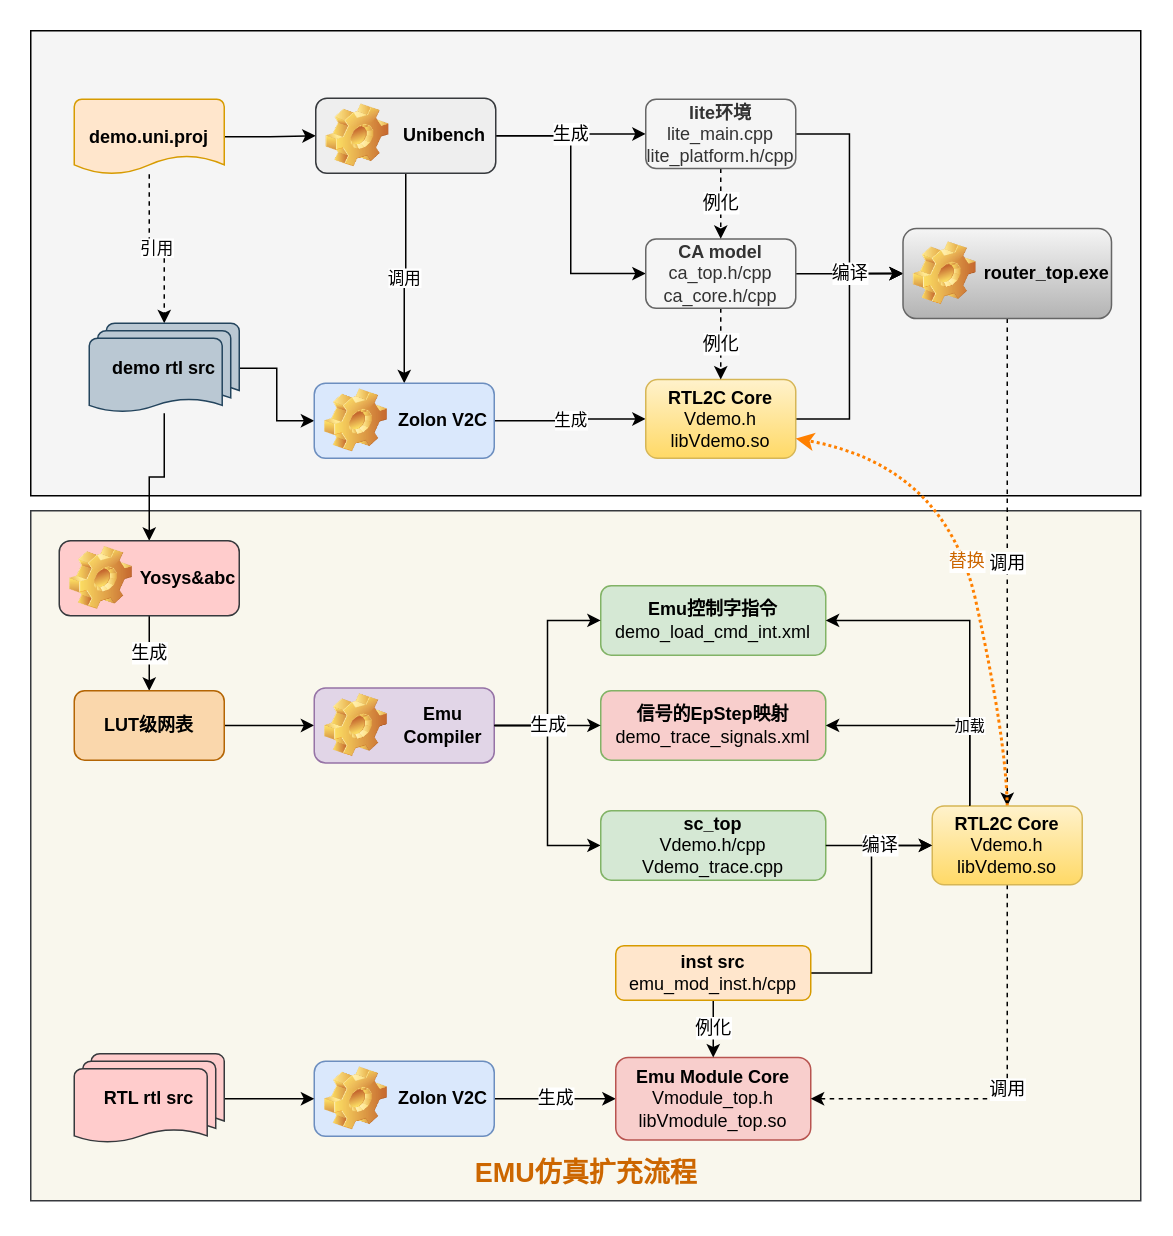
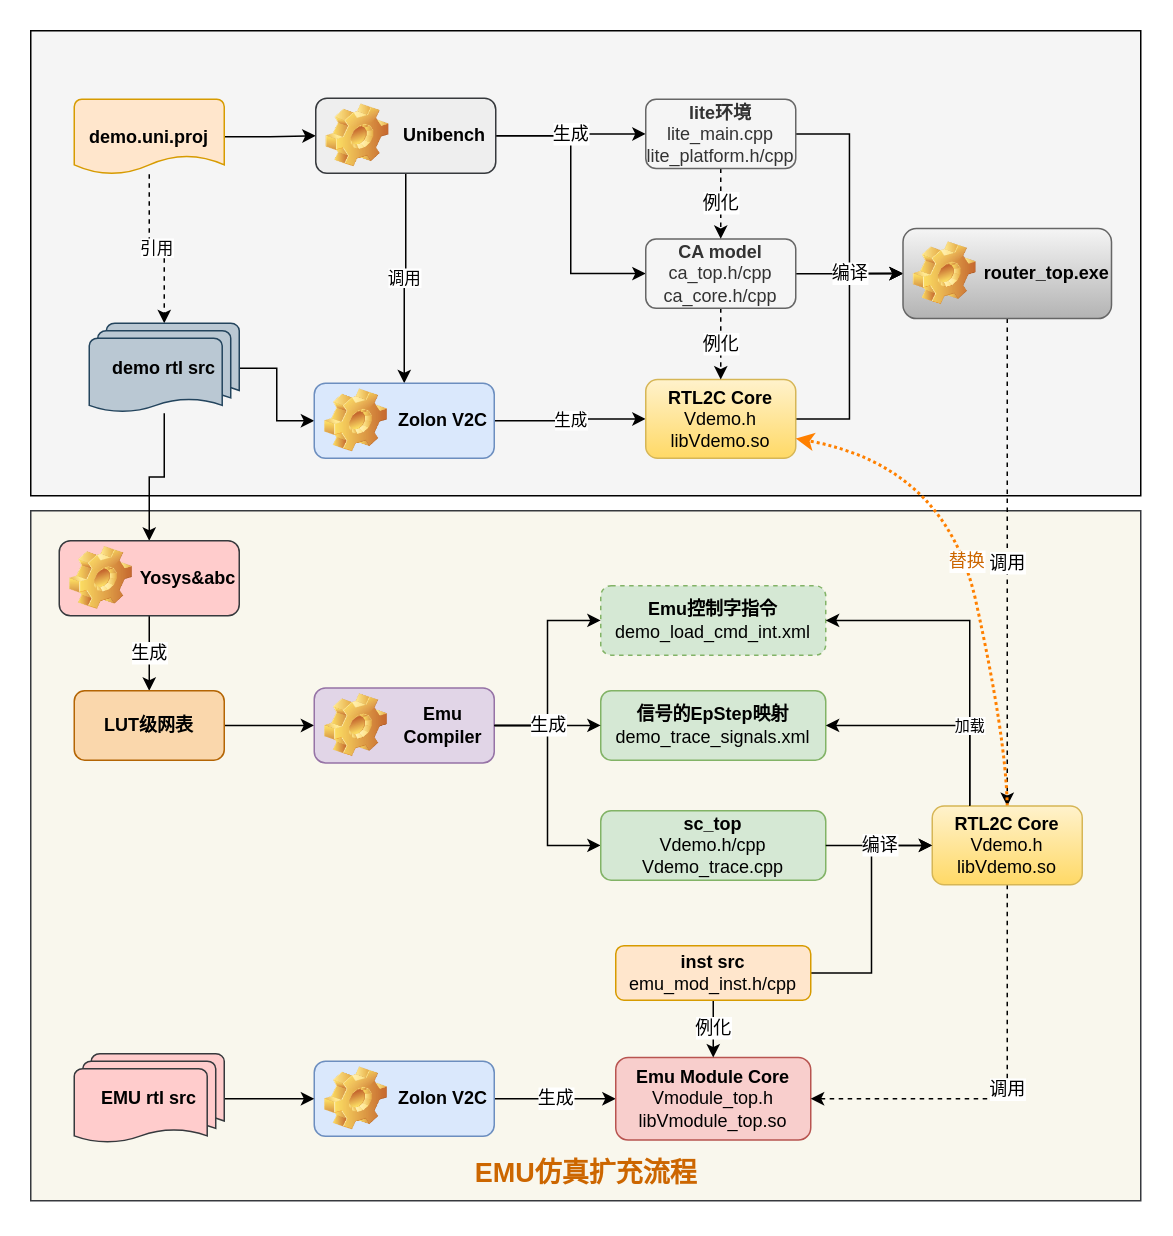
- <mxCell id="31" value="&lt;font style=&quot;font-size: 12px;&quot;&gt;&lt;b&gt;Emu控制字指令&lt;br&gt;&lt;/b&gt;demo_load_cmd_int.xml&lt;br&gt;&lt;/font&gt;" style="rounded=1;whiteSpace=wrap;html=1;strokeWidth=1;fillColor=#d5e8d4;strokeColor=#82b366;" vertex="1" parent="1"><mxGeometry x="400" y="390" width="150" height="46.25" as="geometry" /></mxCell>
+ <mxCell id="31" value="&lt;font style=&quot;font-size: 12px;&quot;&gt;&lt;b&gt;Emu控制字指令&lt;br&gt;&lt;/b&gt;demo_load_cmd_int.xml&lt;br&gt;&lt;/font&gt;" style="rounded=1;whiteSpace=wrap;html=1;strokeWidth=1;fillColor=#d5e8d4;strokeColor=#82b366;dashed=1;" vertex="1" parent="1"><mxGeometry x="400" y="390" width="150" height="46.25" as="geometry" /></mxCell>
- <mxCell id="32" value="&lt;font style=&quot;font-size: 12px;&quot;&gt;&lt;b&gt;信号的EpStep映射&lt;br&gt;&lt;/b&gt;demo_trace_signals.xml&lt;br&gt;&lt;/font&gt;" style="rounded=1;whiteSpace=wrap;html=1;strokeWidth=1;fillColor=#f8cecc;strokeColor=#82b366;" vertex="1" parent="1"><mxGeometry x="400" y="460" width="150" height="46.25" as="geometry" /></mxCell>
+ <mxCell id="32" value="&lt;font style=&quot;font-size: 12px;&quot;&gt;&lt;b&gt;信号的EpStep映射&lt;br&gt;&lt;/b&gt;demo_trace_signals.xml&lt;br&gt;&lt;/font&gt;" style="rounded=1;whiteSpace=wrap;html=1;strokeWidth=1;fillColor=#d5e8d4;strokeColor=#82b366;" vertex="1" parent="1"><mxGeometry x="400" y="460" width="150" height="46.25" as="geometry" /></mxCell>
- <mxCell id="38" value="RTL rtl src" style="strokeWidth=1;html=1;shape=mxgraph.flowchart.multi-document;whiteSpace=wrap;fillColor=#ffcccc;strokeColor=#36393d;fontStyle=1" vertex="1" parent="1"><mxGeometry x="49" y="702" width="100" height="60" as="geometry" /></mxCell>
+ <mxCell id="38" value="EMU rtl src" style="strokeWidth=1;html=1;shape=mxgraph.flowchart.multi-document;whiteSpace=wrap;fillColor=#ffcccc;strokeColor=#36393d;fontStyle=1" vertex="1" parent="1"><mxGeometry x="49" y="702" width="100" height="60" as="geometry" /></mxCell>
